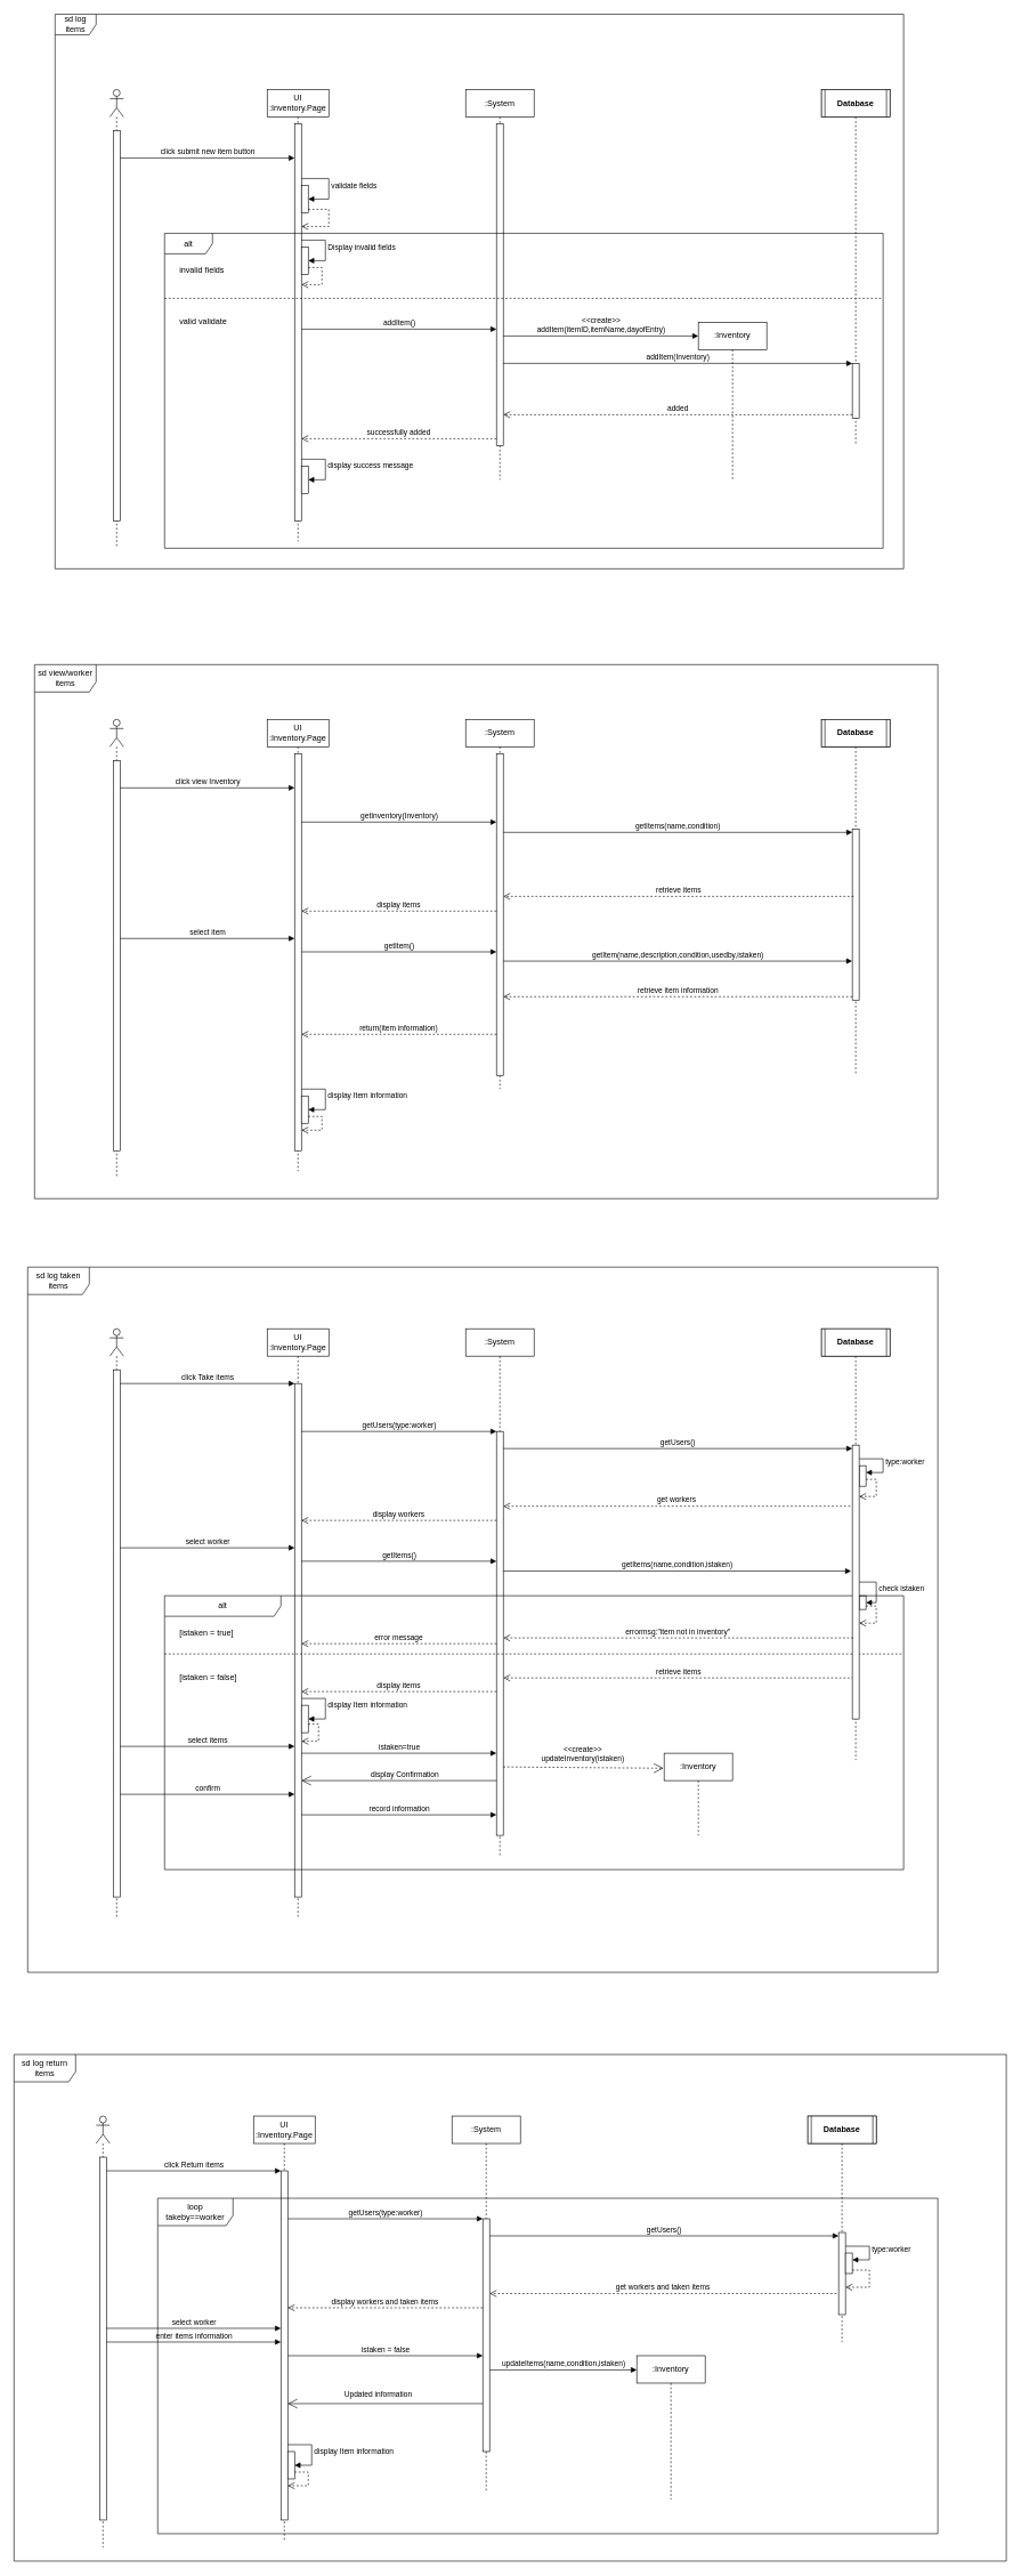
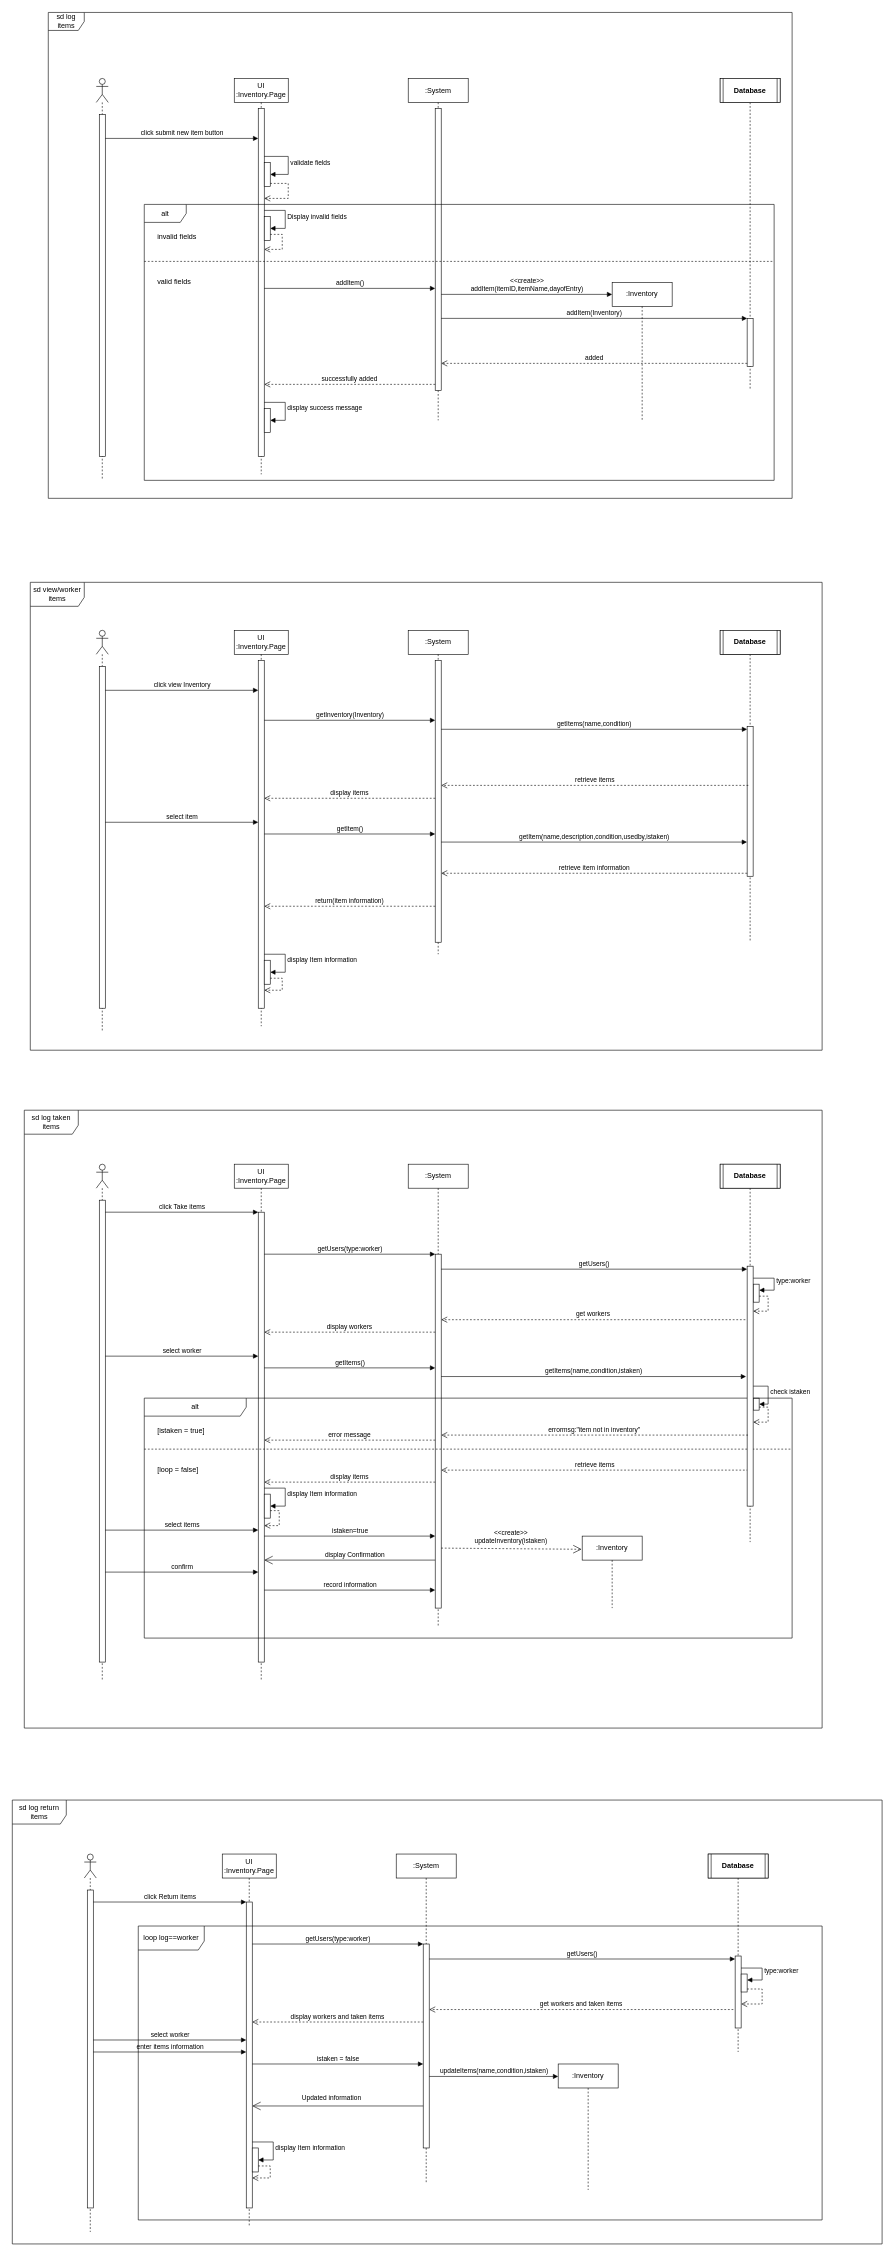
- <mxCell id="29" value="valid validate" style="line;strokeWidth=1;dashed=1;labelPosition=center;verticalLabelPosition=bottom;align=left;verticalAlign=top;spacingLeft=20;spacingTop=15;html=1;whiteSpace=wrap;" vertex="1" parent="27"><mxGeometry y="90" width="1050" height="10" as="geometry" /></mxCell>
+ <mxCell id="29" value="valid fields" style="line;strokeWidth=1;dashed=1;labelPosition=center;verticalLabelPosition=bottom;align=left;verticalAlign=top;spacingLeft=20;spacingTop=15;html=1;whiteSpace=wrap;" vertex="1" parent="27"><mxGeometry y="90" width="1050" height="10" as="geometry" /></mxCell>
- <mxCell id="80" value="[istaken = false]" style="line;strokeWidth=1;dashed=1;labelPosition=center;verticalLabelPosition=bottom;align=left;verticalAlign=top;spacingLeft=20;spacingTop=15;html=1;whiteSpace=wrap;" vertex="1" parent="78"><mxGeometry y="80" width="1080" height="10" as="geometry" /></mxCell>
+ <mxCell id="80" value="[loop = false]" style="line;strokeWidth=1;dashed=1;labelPosition=center;verticalLabelPosition=bottom;align=left;verticalAlign=top;spacingLeft=20;spacingTop=15;html=1;whiteSpace=wrap;" vertex="1" parent="78"><mxGeometry y="80" width="1080" height="10" as="geometry" /></mxCell>
- <mxCell id="123" value="loop takeby==worker" style="shape=umlFrame;whiteSpace=wrap;html=1;pointerEvents=0;width=110;height=40;" vertex="1" parent="1"><mxGeometry x="230" y="3210" width="1140" height="490" as="geometry" /></mxCell>
+ <mxCell id="123" value="loop log==worker" style="shape=umlFrame;whiteSpace=wrap;html=1;pointerEvents=0;width=110;height=40;" vertex="1" parent="1"><mxGeometry x="230" y="3210" width="1140" height="490" as="geometry" /></mxCell>
